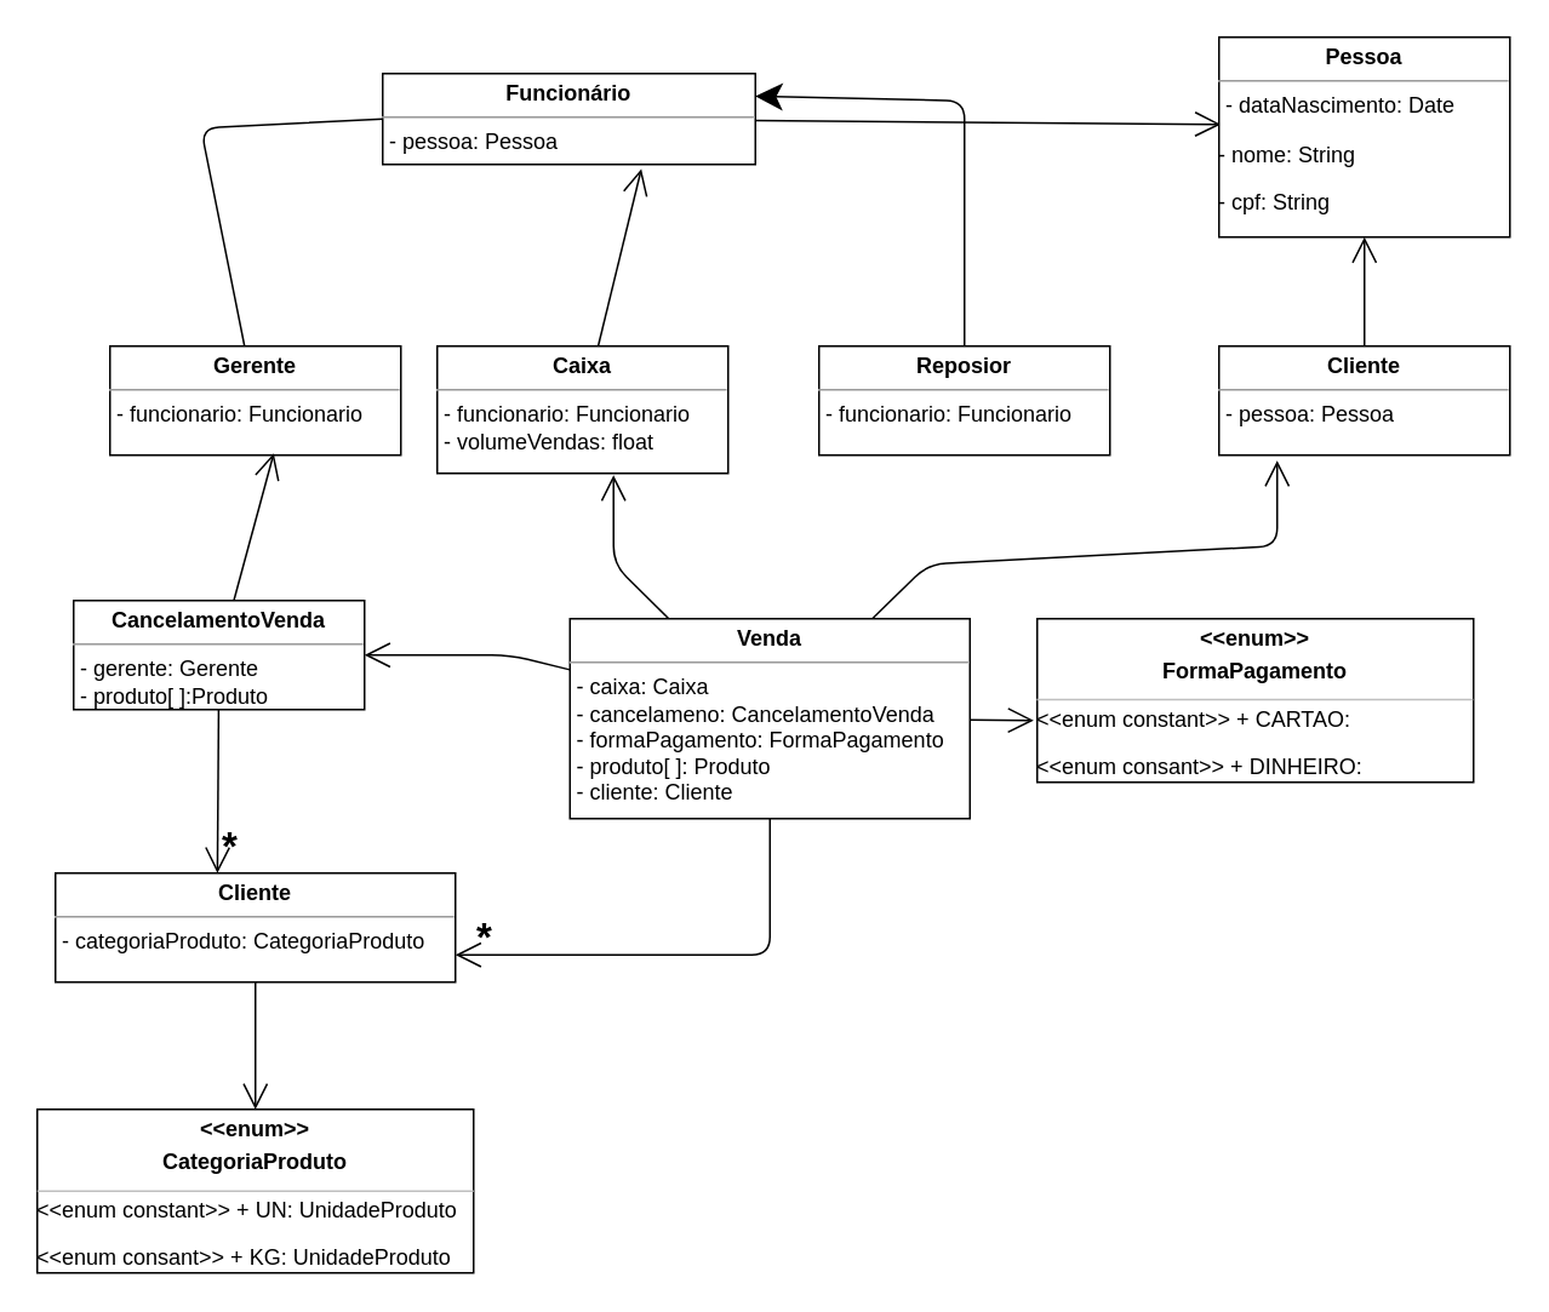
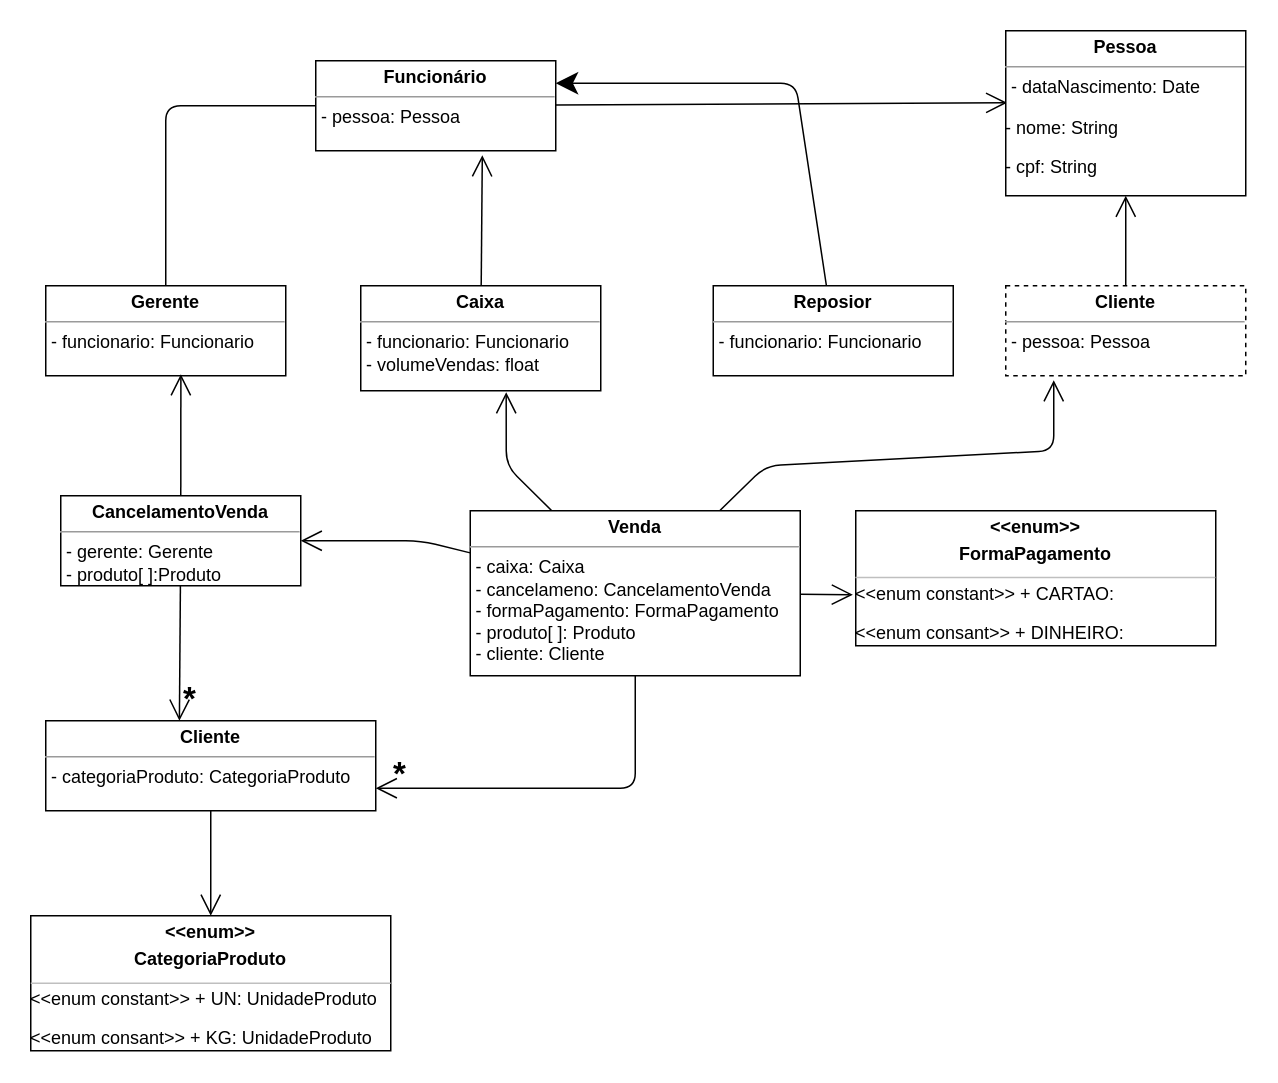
- <mxCell id="3" value="&lt;p style=&quot;margin: 0px ; margin-top: 4px ; text-align: center&quot;&gt;&lt;b&gt;Funcionário&lt;/b&gt;&lt;/p&gt;&lt;hr size=&quot;1&quot;&gt;&lt;p style=&quot;margin: 0px ; margin-left: 4px&quot;&gt;- pessoa: Pessoa&lt;/p&gt;&lt;p style=&quot;margin: 0px ; margin-left: 4px&quot;&gt;&lt;br&gt;&lt;/p&gt;" style="verticalAlign=top;align=left;overflow=fill;fontSize=12;fontFamily=Helvetica;html=1;" parent="1" vertex="1"><mxGeometry x="210" y="40" width="205" height="50" as="geometry" /></mxCell>
+ <mxCell id="3" value="&lt;p style=&quot;margin: 0px ; margin-top: 4px ; text-align: center&quot;&gt;&lt;b&gt;Funcionário&lt;/b&gt;&lt;/p&gt;&lt;hr size=&quot;1&quot;&gt;&lt;p style=&quot;margin: 0px ; margin-left: 4px&quot;&gt;- pessoa: Pessoa&lt;/p&gt;&lt;p style=&quot;margin: 0px ; margin-left: 4px&quot;&gt;&lt;br&gt;&lt;/p&gt;" style="verticalAlign=top;align=left;overflow=fill;fontSize=12;fontFamily=Helvetica;html=1;" parent="1" vertex="1"><mxGeometry x="210" y="40" width="160" height="60" as="geometry" /></mxCell>
- <mxCell id="6" value="&lt;p style=&quot;margin: 0px ; margin-top: 4px ; text-align: center&quot;&gt;&lt;b&gt;Gerente&lt;/b&gt;&lt;br&gt;&lt;/p&gt;&lt;hr size=&quot;1&quot;&gt;&lt;p style=&quot;margin: 0px ; margin-left: 4px&quot;&gt;- funcionario: Funcionario&lt;/p&gt;" style="verticalAlign=top;align=left;overflow=fill;fontSize=12;fontFamily=Helvetica;html=1;" parent="1" vertex="1"><mxGeometry x="60" y="190" width="160" height="60" as="geometry" /></mxCell>
+ <mxCell id="6" value="&lt;p style=&quot;margin: 0px ; margin-top: 4px ; text-align: center&quot;&gt;&lt;b&gt;Gerente&lt;/b&gt;&lt;br&gt;&lt;/p&gt;&lt;hr size=&quot;1&quot;&gt;&lt;p style=&quot;margin: 0px ; margin-left: 4px&quot;&gt;- funcionario: Funcionario&lt;/p&gt;" style="verticalAlign=top;align=left;overflow=fill;fontSize=12;fontFamily=Helvetica;html=1;" parent="1" vertex="1"><mxGeometry x="30" y="190" width="160" height="60" as="geometry" /></mxCell>
- <mxCell id="10" value="&lt;p style=&quot;margin: 0px ; margin-top: 4px ; text-align: center&quot;&gt;&lt;b&gt;Reposior&lt;/b&gt;&lt;/p&gt;&lt;hr size=&quot;1&quot;&gt;&lt;p style=&quot;margin: 0px ; margin-left: 4px&quot;&gt;- funcionario: Funcionario&lt;/p&gt;&lt;p style=&quot;margin: 0px ; margin-left: 4px&quot;&gt;&lt;br&gt;&lt;/p&gt;" style="verticalAlign=top;align=left;overflow=fill;fontSize=12;fontFamily=Helvetica;html=1;" parent="1" vertex="1"><mxGeometry x="450" y="190" width="160" height="60" as="geometry" /></mxCell>
+ <mxCell id="10" value="&lt;p style=&quot;margin: 0px ; margin-top: 4px ; text-align: center&quot;&gt;&lt;b&gt;Reposior&lt;/b&gt;&lt;/p&gt;&lt;hr size=&quot;1&quot;&gt;&lt;p style=&quot;margin: 0px ; margin-left: 4px&quot;&gt;- funcionario: Funcionario&lt;/p&gt;&lt;p style=&quot;margin: 0px ; margin-left: 4px&quot;&gt;&lt;br&gt;&lt;/p&gt;" style="verticalAlign=top;align=left;overflow=fill;fontSize=12;fontFamily=Helvetica;html=1;" parent="1" vertex="1"><mxGeometry x="475" y="190" width="160" height="60" as="geometry" /></mxCell>
- <mxCell id="12" value="&lt;p style=&quot;margin: 0px ; margin-top: 4px ; text-align: center&quot;&gt;&lt;b&gt;Cliente&lt;/b&gt;&lt;br&gt;&lt;/p&gt;&lt;hr size=&quot;1&quot;&gt;&lt;p style=&quot;margin: 0px ; margin-left: 4px&quot;&gt;&lt;/p&gt;&lt;p style=&quot;margin: 0px ; margin-left: 4px&quot;&gt;-&amp;nbsp;&lt;span&gt;pessoa: Pessoa&lt;/span&gt;&lt;/p&gt;&lt;div&gt;&lt;span&gt;&lt;br&gt;&lt;/span&gt;&lt;/div&gt;" style="verticalAlign=top;align=left;overflow=fill;fontSize=12;fontFamily=Helvetica;html=1;" parent="1" vertex="1"><mxGeometry x="670" y="190" width="160" height="60" as="geometry" /></mxCell>
+ <mxCell id="12" value="&lt;p style=&quot;margin: 0px ; margin-top: 4px ; text-align: center&quot;&gt;&lt;b&gt;Cliente&lt;/b&gt;&lt;br&gt;&lt;/p&gt;&lt;hr size=&quot;1&quot;&gt;&lt;p style=&quot;margin: 0px ; margin-left: 4px&quot;&gt;&lt;/p&gt;&lt;p style=&quot;margin: 0px ; margin-left: 4px&quot;&gt;-&amp;nbsp;&lt;span&gt;pessoa: Pessoa&lt;/span&gt;&lt;/p&gt;&lt;div&gt;&lt;span&gt;&lt;br&gt;&lt;/span&gt;&lt;/div&gt;" style="verticalAlign=top;align=left;overflow=fill;fontSize=12;fontFamily=Helvetica;html=1;dashed=1;" parent="1" vertex="1"><mxGeometry x="670" y="190" width="160" height="60" as="geometry" /></mxCell>
